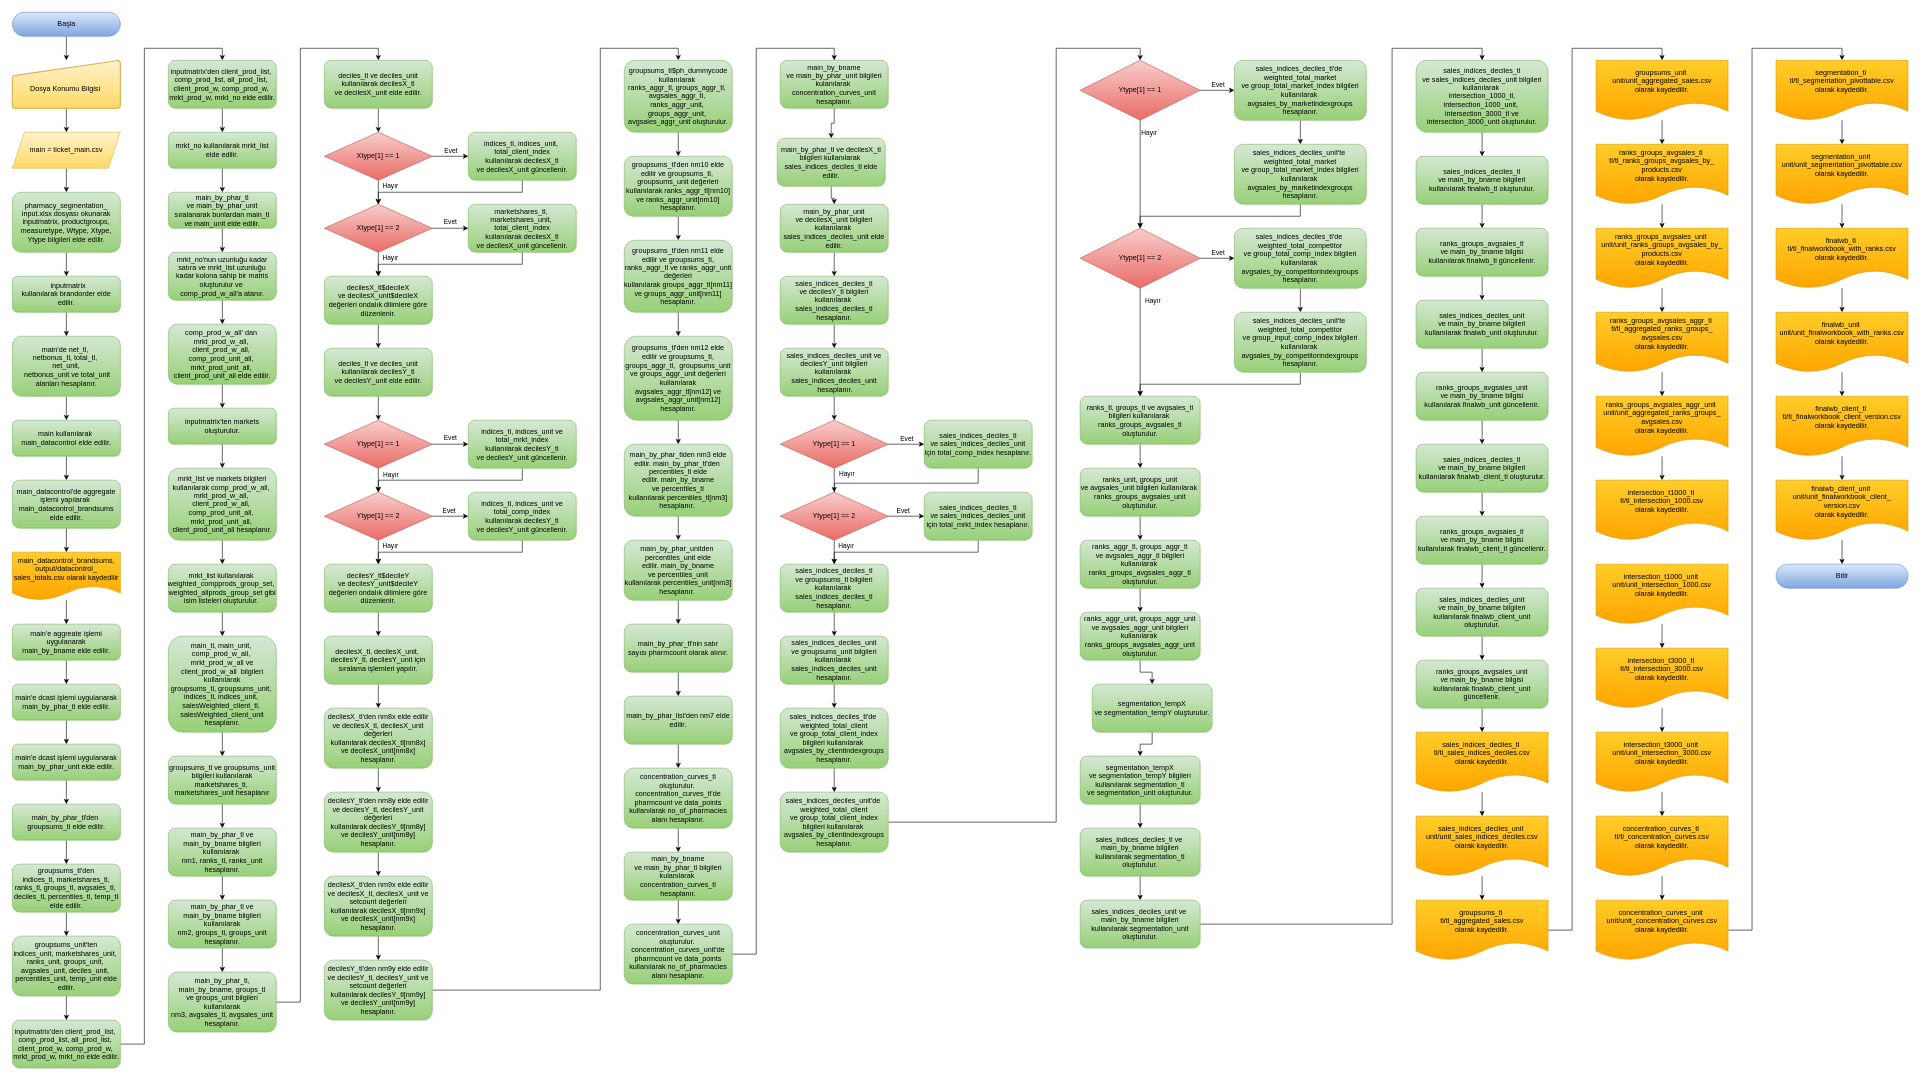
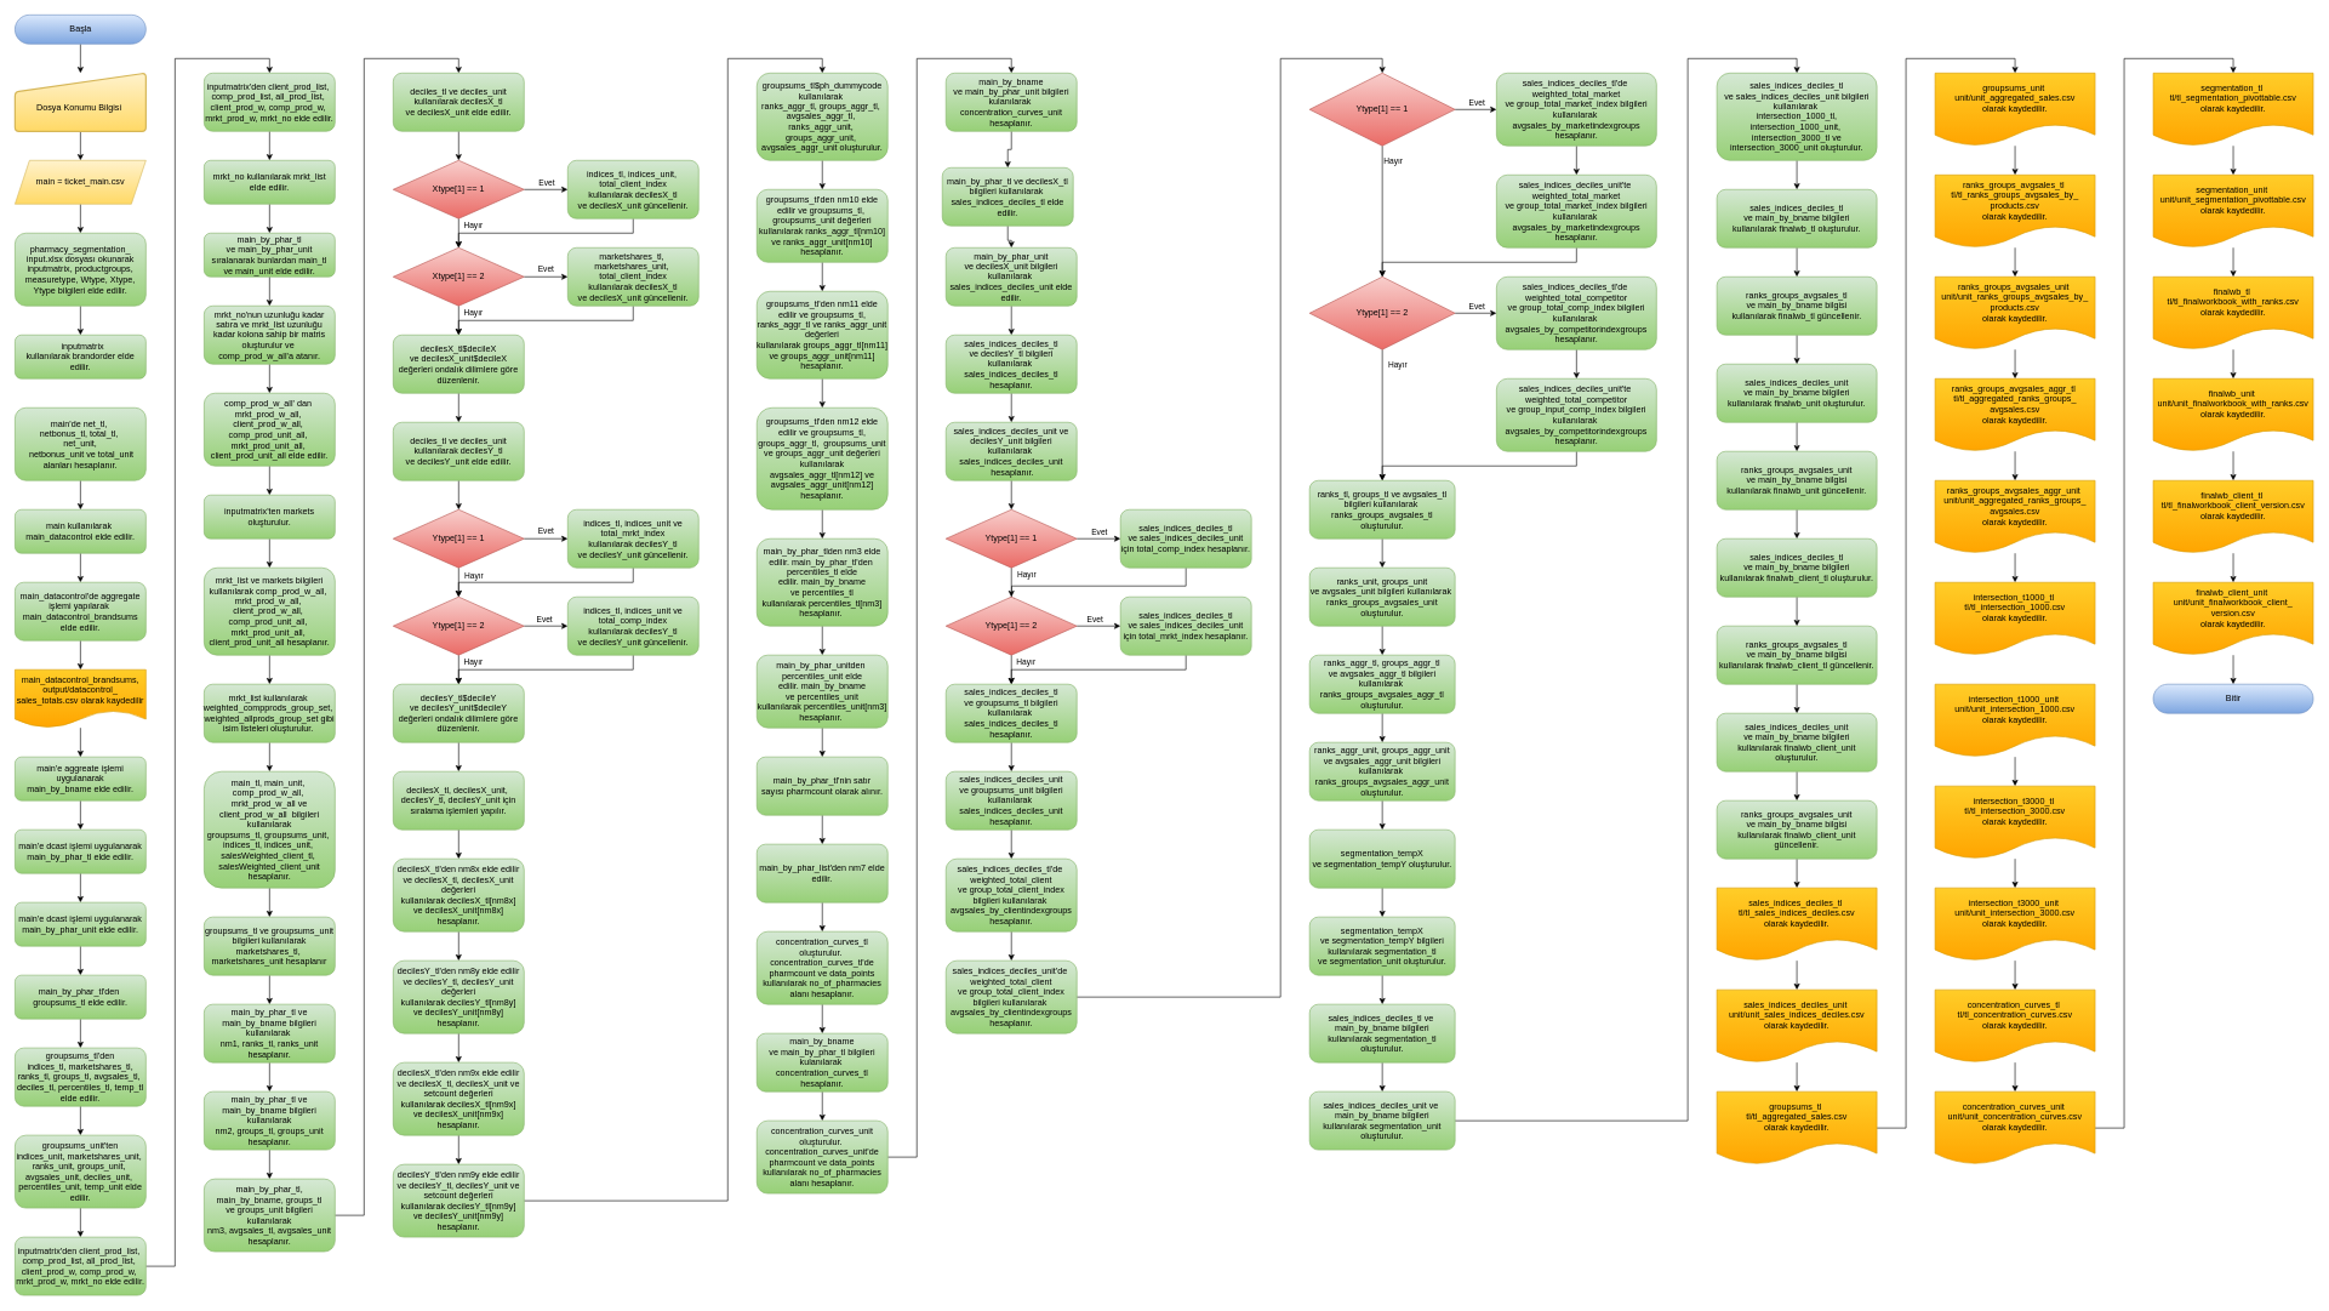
- <mxCell id="14" value="" style="edgeStyle=orthogonalEdgeStyle;rounded=0;orthogonalLoop=1;jettySize=auto;html=1;" edge="1" parent="1" source="15" target="9"><mxGeometry relative="1" as="geometry" /></mxCell>
- <mxCell id="185" value="segmentation_tempX ve&amp;nbsp;segmentation_tempY oluşturulur." style="rounded=1;whiteSpace=wrap;html=1;gradientColor=#97d077;fillColor=#d5e8d4;strokeColor=#82b366;" vertex="1" parent="1"><mxGeometry x="1820" y="1140" width="200" height="80" as="geometry" /></mxCell>
+ <mxCell id="185" value="segmentation_tempX ve&amp;nbsp;segmentation_tempY oluşturulur." style="rounded=1;whiteSpace=wrap;html=1;gradientColor=#97d077;fillColor=#d5e8d4;strokeColor=#82b366;" vertex="1" parent="1"><mxGeometry x="1800" y="1140" width="200" height="80" as="geometry" /></mxCell>
